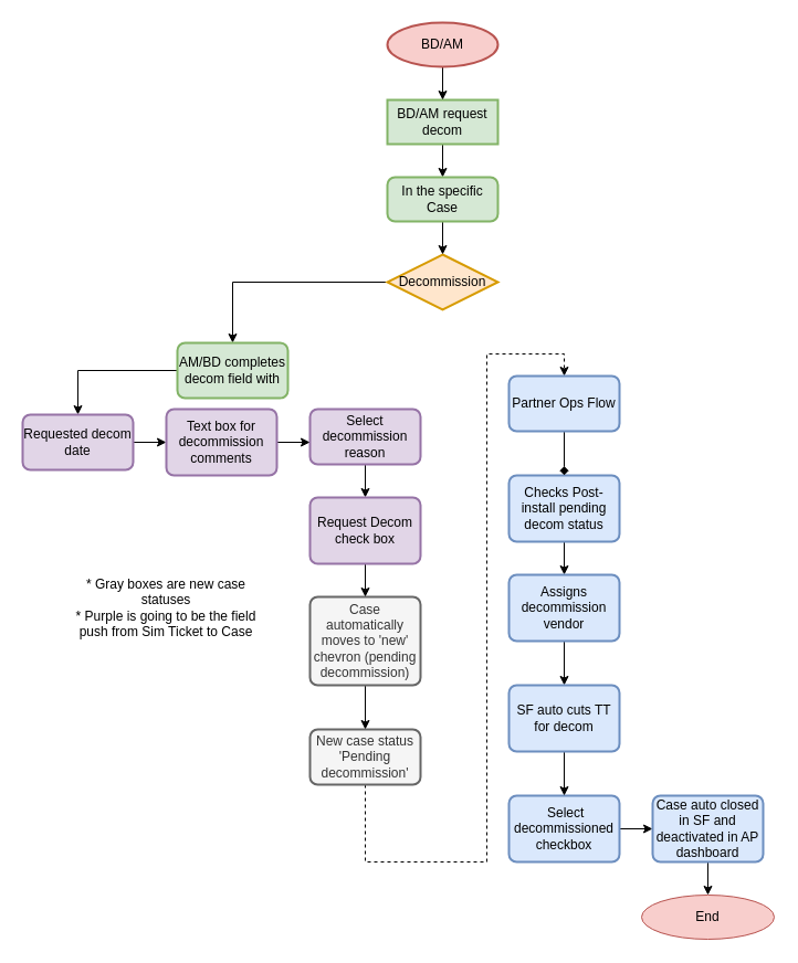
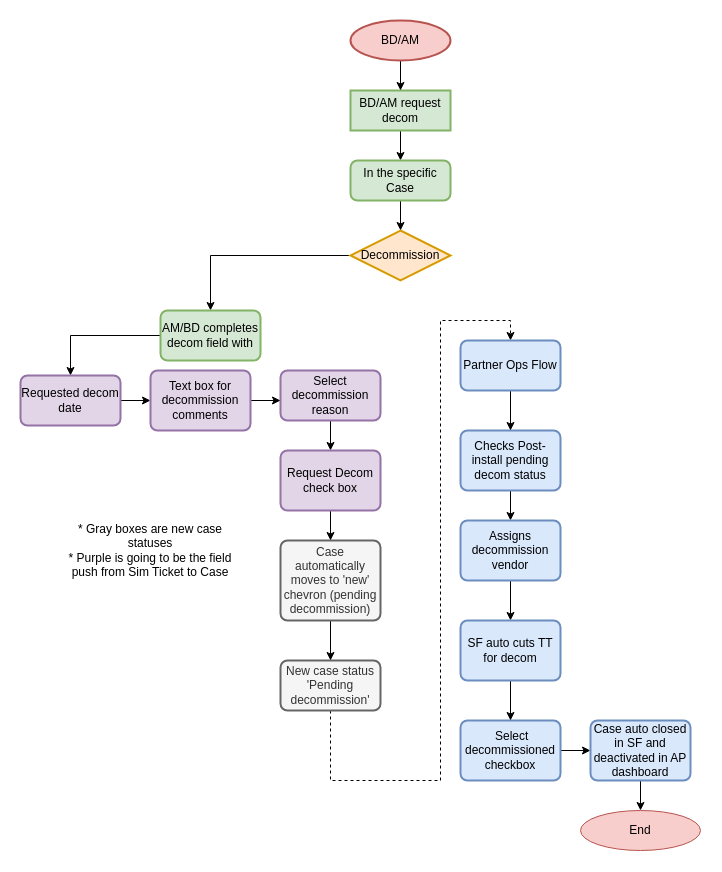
- <mxCell id="34" value="" style="edgeStyle=orthogonalEdgeStyle;rounded=0;orthogonalLoop=1;jettySize=auto;html=1;endArrow=diamond;" parent="1" source="35" target="17" edge="1"><mxGeometry relative="1" as="geometry" /></mxCell>
+ <mxCell id="34" value="" style="edgeStyle=orthogonalEdgeStyle;rounded=0;orthogonalLoop=1;jettySize=auto;html=1;" parent="1" source="35" target="17" edge="1"><mxGeometry relative="1" as="geometry" /></mxCell>
